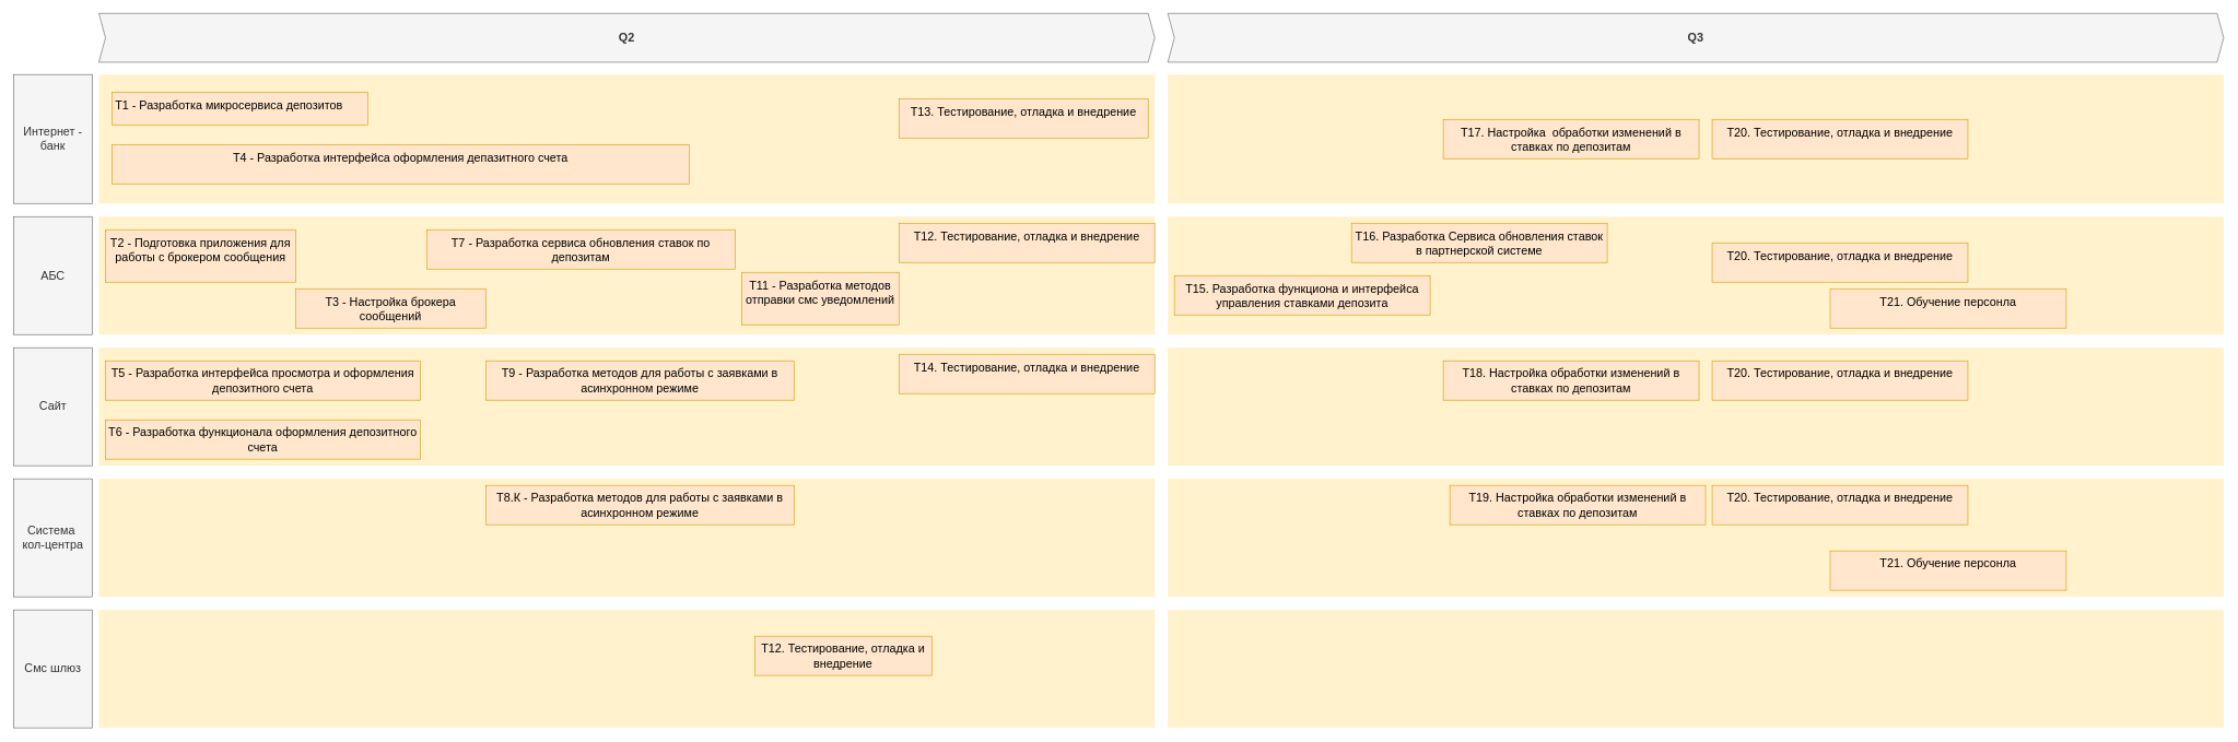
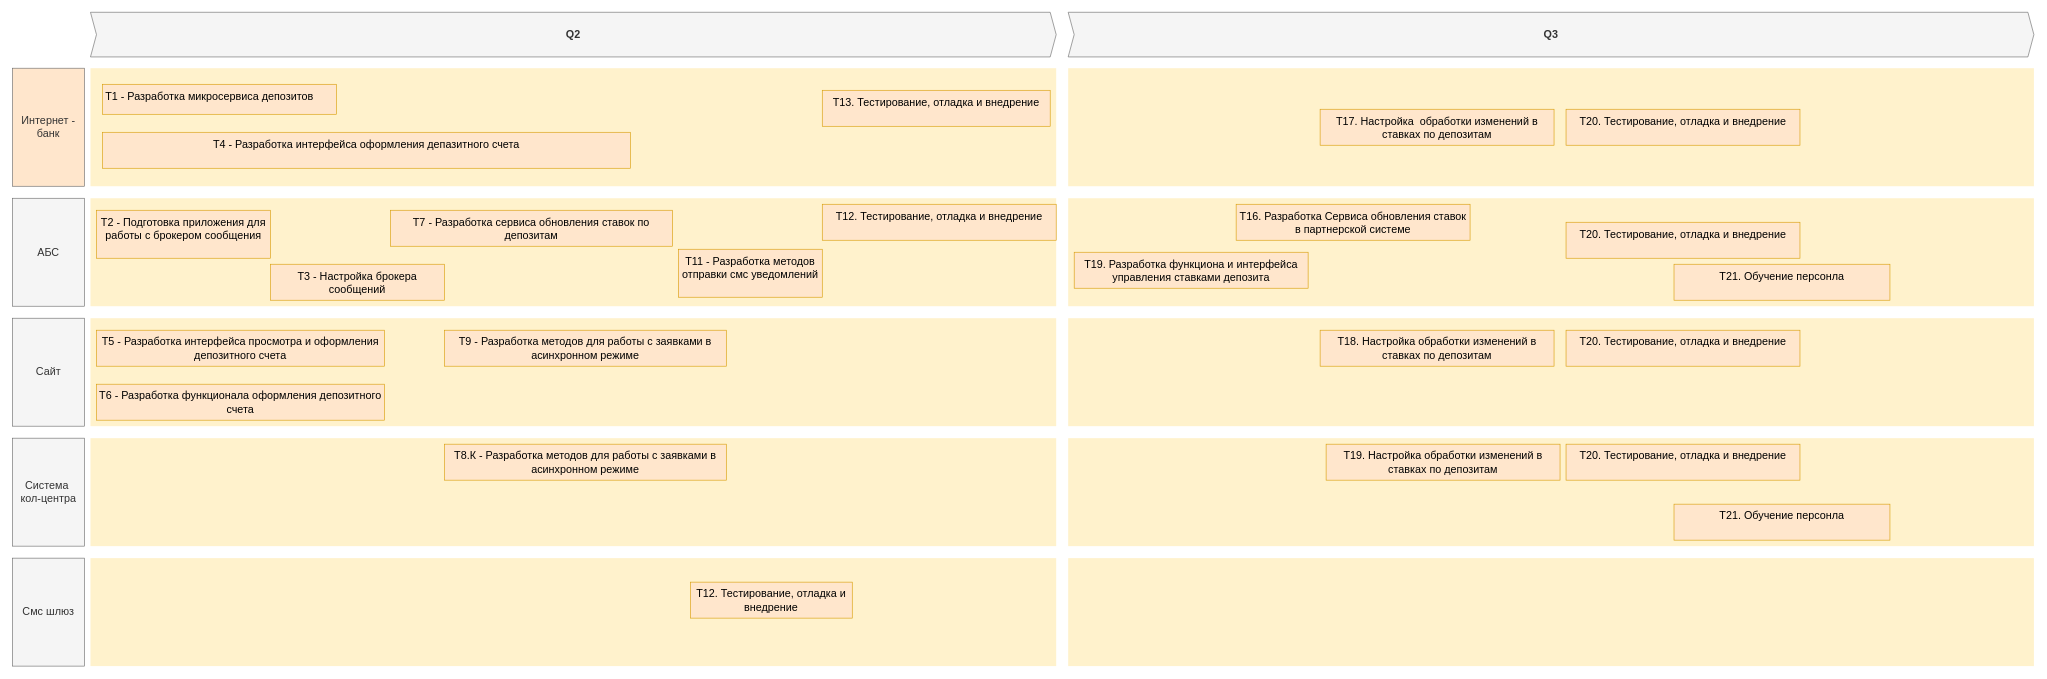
- <mxCell id="6" value="Интернет - банк" style="rounded=0;whiteSpace=wrap;html=1;fillColor=#f5f5f5;fontColor=#333333;strokeColor=#666666;fontSize=18;" parent="1" vertex="1"><mxGeometry x="20" y="113.2" width="120" height="196.8" as="geometry" /></mxCell>
+ <mxCell id="6" value="Интернет - банк" style="rounded=0;whiteSpace=wrap;html=1;fillColor=#ffe6cc;fontColor=#333333;strokeColor=#666666;fontSize=18;" parent="1" vertex="1"><mxGeometry x="20" y="113.2" width="120" height="196.8" as="geometry" /></mxCell>
- <mxCell id="33" value="T15. Разработка функциона и интерфейса управления ставками депозита" style="shape=rect;fillColor=#ffe6cc;strokeColor=#d79b00;fontSize=18;html=1;whiteSpace=wrap;align=center;verticalAlign=top;spacing=5;rounded=0;" parent="1" vertex="1"><mxGeometry x="1790" y="420" width="390" height="60" as="geometry" /></mxCell>
+ <mxCell id="33" value="T19. Разработка функциона и интерфейса управления ставками депозита" style="shape=rect;fillColor=#ffe6cc;strokeColor=#d79b00;fontSize=18;html=1;whiteSpace=wrap;align=center;verticalAlign=top;spacing=5;rounded=0;" parent="1" vertex="1"><mxGeometry x="1790" y="420" width="390" height="60" as="geometry" /></mxCell>
- <mxCell id="24" value="T14. Тестирование, отладка и внедрение" style="shape=rect;fillColor=#ffe6cc;strokeColor=#d79b00;fontSize=18;html=1;whiteSpace=wrap;align=center;verticalAlign=top;spacing=5;rounded=0;" parent="1" vertex="1"><mxGeometry x="1370" y="540" width="390" height="60" as="geometry" /></mxCell>
